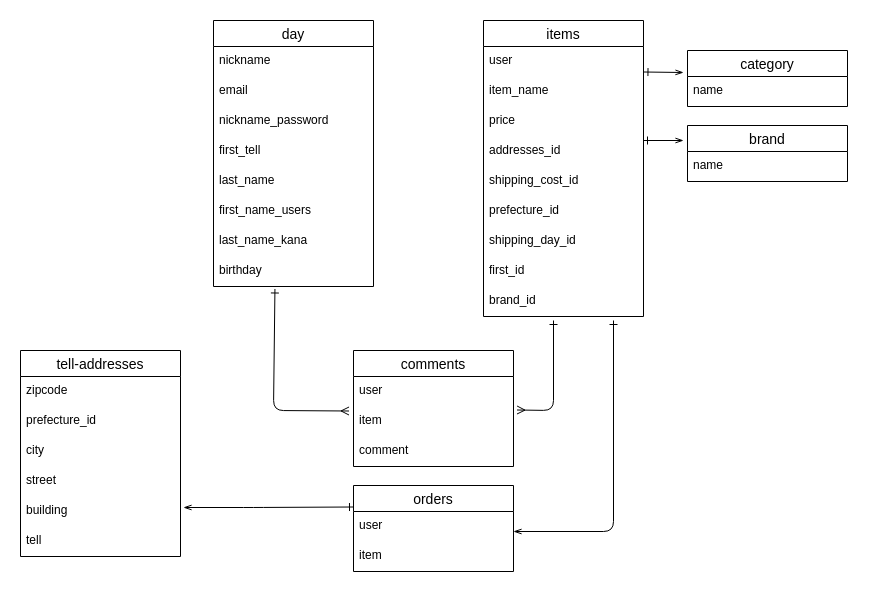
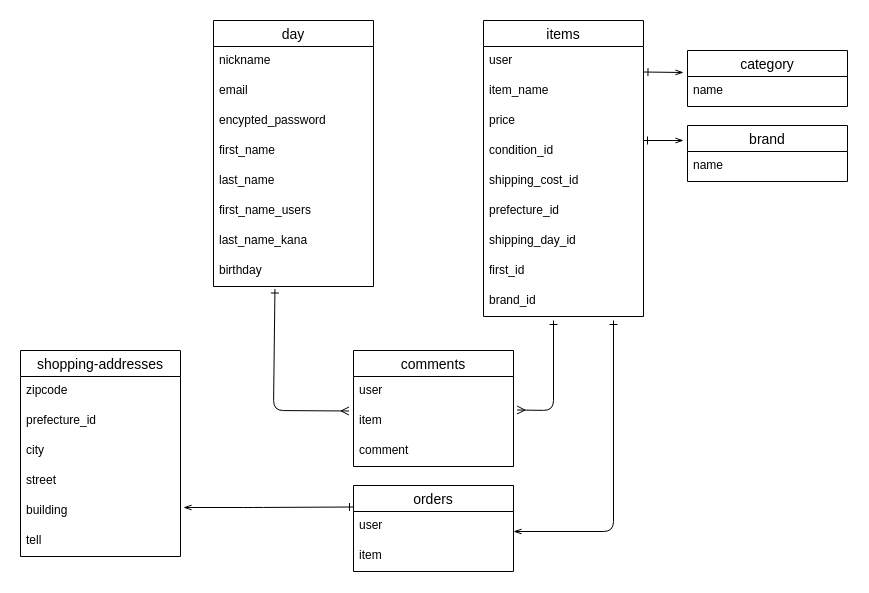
- <mxCell id="25" value="nickname_password" style="text;strokeColor=none;fillColor=none;spacingLeft=4;spacingRight=4;overflow=hidden;rotatable=0;points=[[0,0.5],[1,0.5]];portConstraint=eastwest;fontSize=12;" parent="22" vertex="1"><mxGeometry y="86" width="160" height="30" as="geometry" /></mxCell>
+ <mxCell id="25" value="encypted_password" style="text;strokeColor=none;fillColor=none;spacingLeft=4;spacingRight=4;overflow=hidden;rotatable=0;points=[[0,0.5],[1,0.5]];portConstraint=eastwest;fontSize=12;" parent="22" vertex="1"><mxGeometry y="86" width="160" height="30" as="geometry" /></mxCell>
- <mxCell id="26" value="first_tell" style="text;strokeColor=none;fillColor=none;spacingLeft=4;spacingRight=4;overflow=hidden;rotatable=0;points=[[0,0.5],[1,0.5]];portConstraint=eastwest;fontSize=12;" parent="22" vertex="1"><mxGeometry y="116" width="160" height="30" as="geometry" /></mxCell>
+ <mxCell id="26" value="first_name" style="text;strokeColor=none;fillColor=none;spacingLeft=4;spacingRight=4;overflow=hidden;rotatable=0;points=[[0,0.5],[1,0.5]];portConstraint=eastwest;fontSize=12;" parent="22" vertex="1"><mxGeometry y="116" width="160" height="30" as="geometry" /></mxCell>
- <mxCell id="16" value="addresses_id" style="text;strokeColor=none;fillColor=none;spacingLeft=4;spacingRight=4;overflow=hidden;rotatable=0;points=[[0,0.5],[1,0.5]];portConstraint=eastwest;fontSize=12;" parent="12" vertex="1"><mxGeometry y="116" width="160" height="30" as="geometry" /></mxCell>
+ <mxCell id="16" value="condition_id" style="text;strokeColor=none;fillColor=none;spacingLeft=4;spacingRight=4;overflow=hidden;rotatable=0;points=[[0,0.5],[1,0.5]];portConstraint=eastwest;fontSize=12;" parent="12" vertex="1"><mxGeometry y="116" width="160" height="30" as="geometry" /></mxCell>
- <mxCell id="34" value="tell-addresses" style="swimlane;fontStyle=0;childLayout=stackLayout;horizontal=1;startSize=26;horizontalStack=0;resizeParent=1;resizeParentMax=0;resizeLast=0;collapsible=1;marginBottom=0;align=center;fontSize=14;" parent="1" vertex="1"><mxGeometry x="20" y="350" width="160" height="206" as="geometry" /></mxCell>
+ <mxCell id="34" value="shopping-addresses" style="swimlane;fontStyle=0;childLayout=stackLayout;horizontal=1;startSize=26;horizontalStack=0;resizeParent=1;resizeParentMax=0;resizeLast=0;collapsible=1;marginBottom=0;align=center;fontSize=14;" parent="1" vertex="1"><mxGeometry x="20" y="350" width="160" height="206" as="geometry" /></mxCell>
